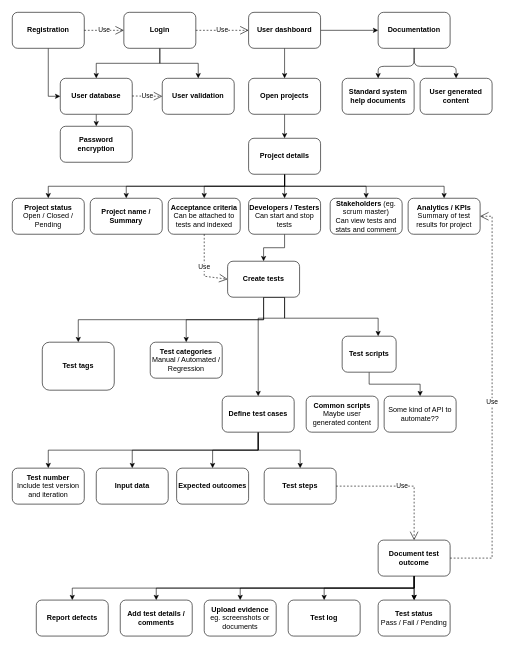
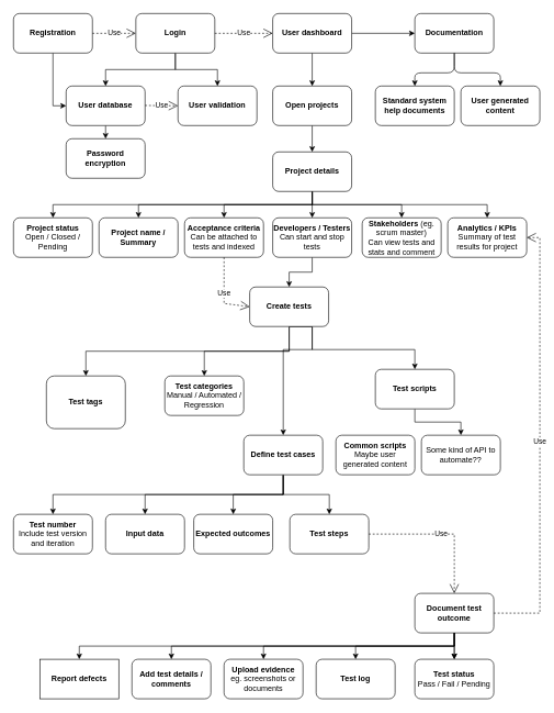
- <mxCell id="34" value="&lt;b&gt;Test scripts&lt;/b&gt;" style="whiteSpace=wrap;html=1;rounded=1;" parent="1" vertex="1"><mxGeometry x="570" y="560" width="90" height="60" as="geometry" /></mxCell>
+ <mxCell id="34" value="&lt;b&gt;Test scripts&lt;/b&gt;" style="whiteSpace=wrap;html=1;rounded=1;" parent="1" vertex="1"><mxGeometry x="570" y="560" width="120" height="60" as="geometry" /></mxCell>
- <mxCell id="51" value="&lt;b&gt;Report defects&lt;/b&gt;" style="whiteSpace=wrap;html=1;rounded=1;" parent="1" vertex="1"><mxGeometry x="60" y="1000" width="120" height="60" as="geometry" /></mxCell>
+ <mxCell id="51" value="&lt;b&gt;Report defects&lt;/b&gt;" style="whiteSpace=wrap;html=1;rounded=0;" parent="1" vertex="1"><mxGeometry x="60" y="1000" width="120" height="60" as="geometry" /></mxCell>
